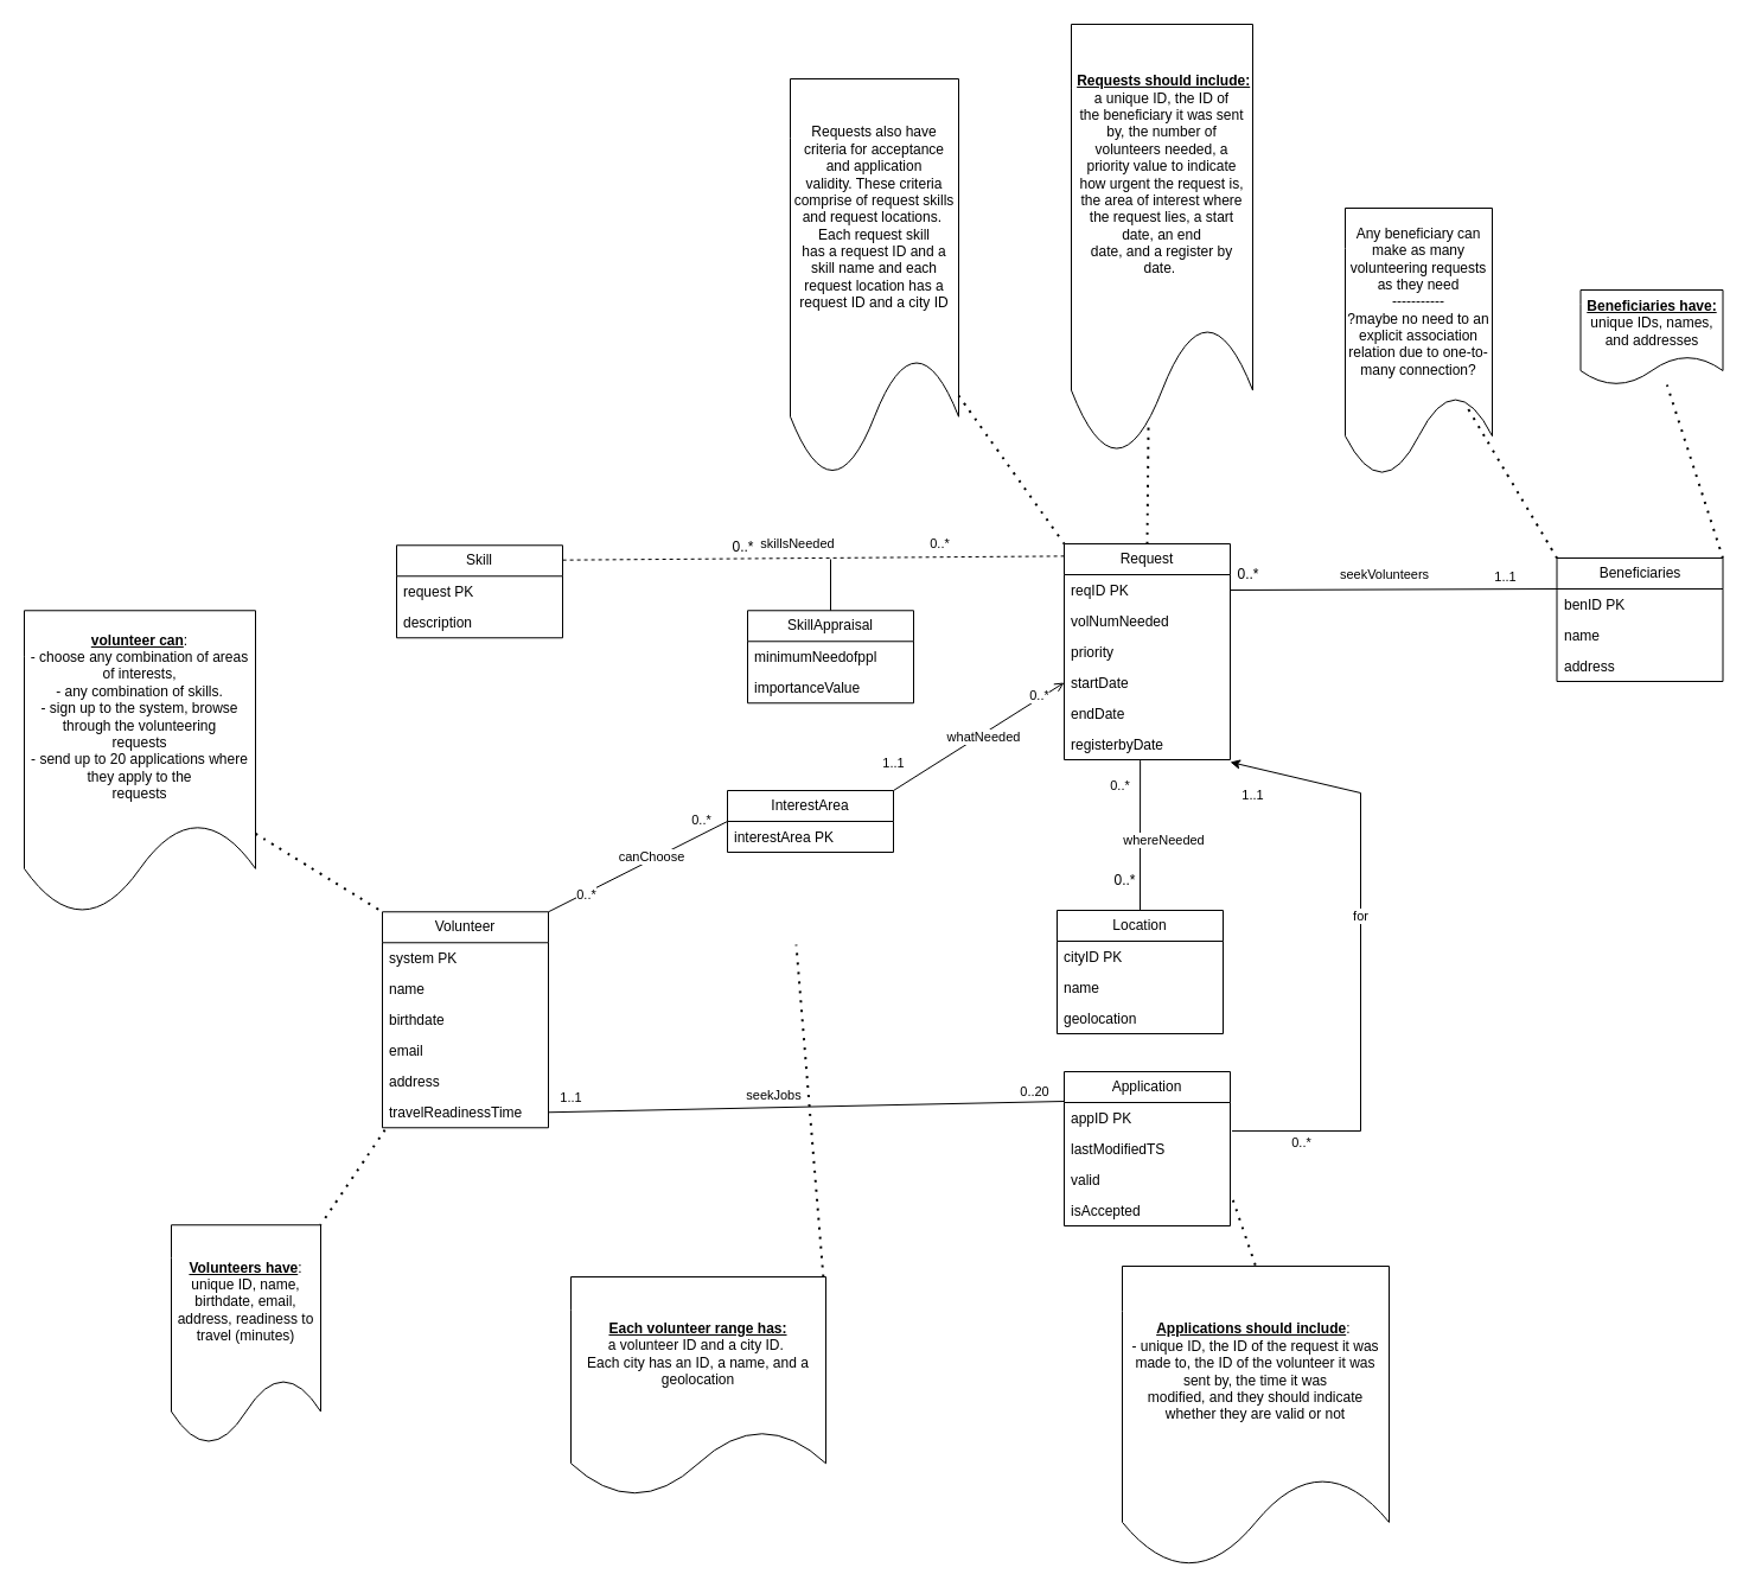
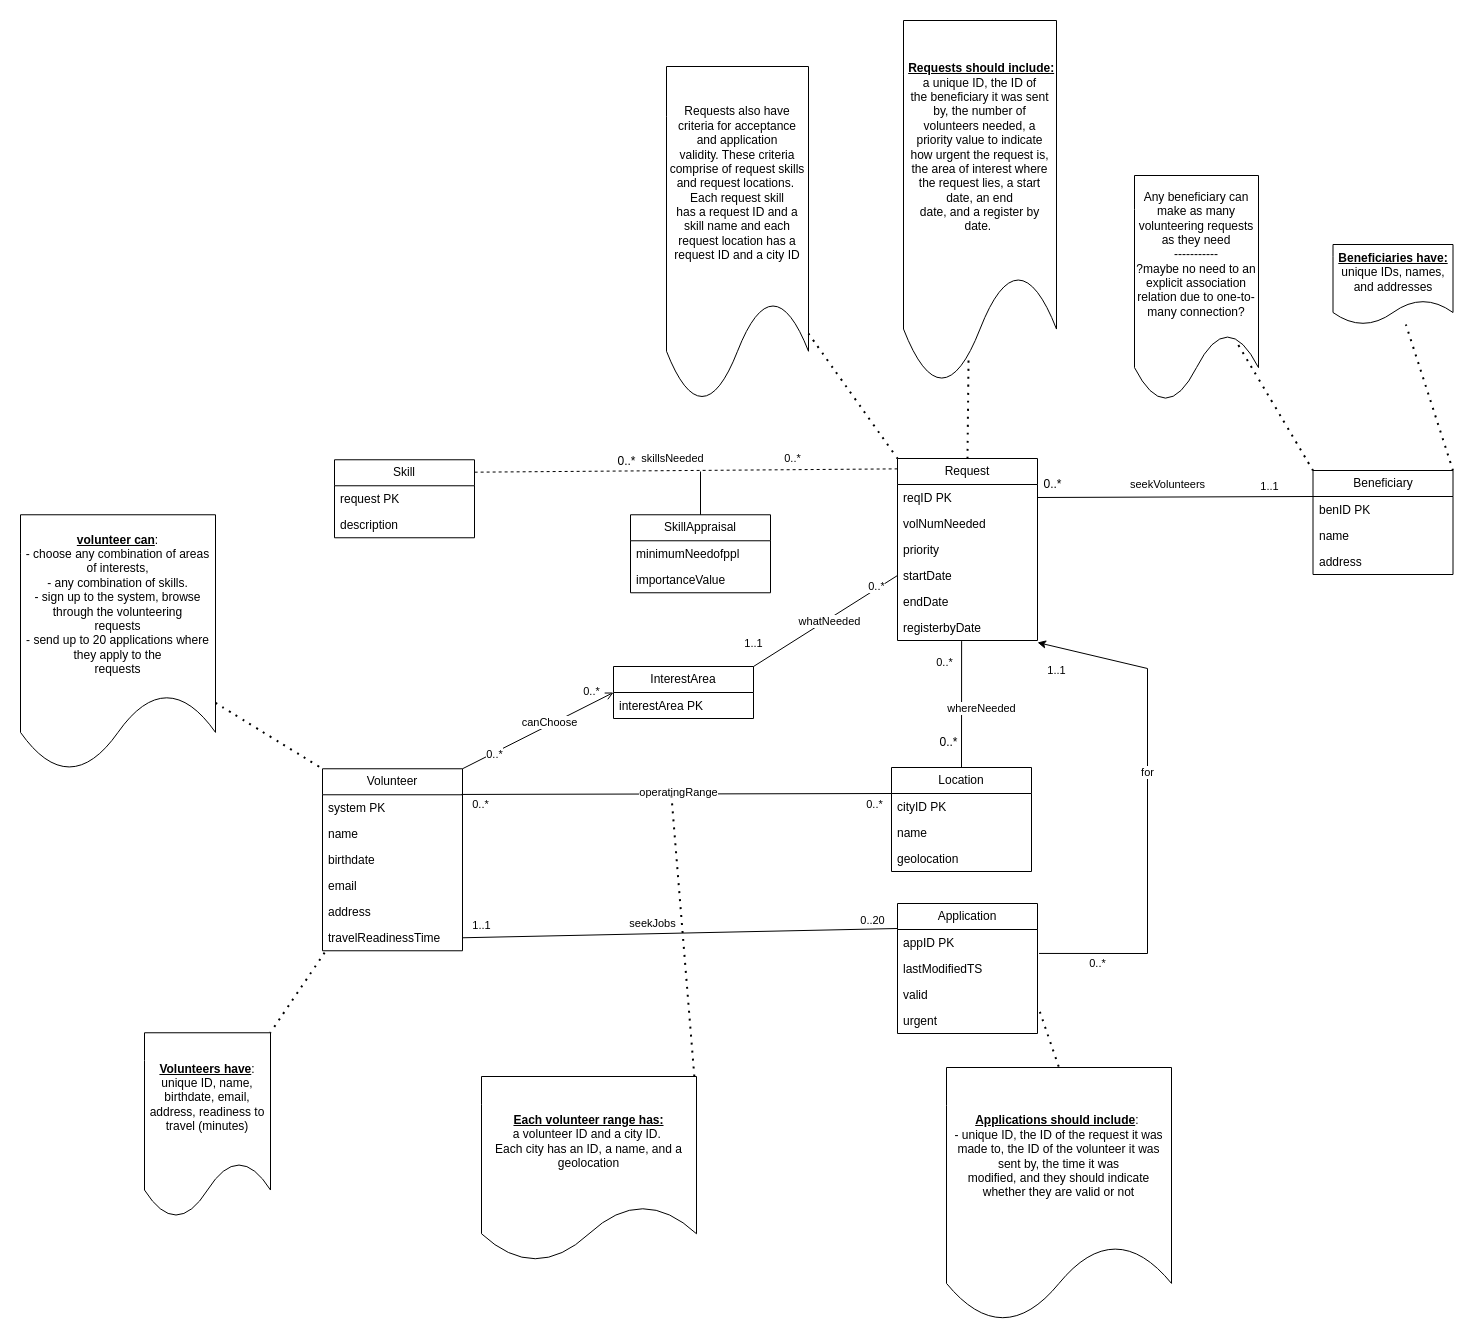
- <mxCell id="2" value="Beneficiaries" style="swimlane;fontStyle=0;childLayout=stackLayout;horizontal=1;startSize=26;fillColor=none;horizontalStack=0;resizeParent=1;resizeParentMax=0;resizeLast=0;collapsible=1;marginBottom=0;whiteSpace=wrap;html=1;" parent="1" vertex="1"><mxGeometry x="1312.5" y="470" width="140" height="104" as="geometry" /></mxCell>
+ <mxCell id="2" value="Beneficiary" style="swimlane;fontStyle=0;childLayout=stackLayout;horizontal=1;startSize=26;fillColor=none;horizontalStack=0;resizeParent=1;resizeParentMax=0;resizeLast=0;collapsible=1;marginBottom=0;whiteSpace=wrap;html=1;" parent="1" vertex="1"><mxGeometry x="1312.5" y="470" width="140" height="104" as="geometry" /></mxCell>
- <mxCell id="75" value="" style="endArrow=open;html=1;rounded=0;entryX=0;entryY=0.5;entryDx=0;entryDy=0;exitX=1;exitY=0;exitDx=0;exitDy=0;" parent="1" source="57" target="42" edge="1"><mxGeometry width="50" height="50" relative="1" as="geometry"><mxPoint x="744" y="606" as="sourcePoint" /><mxPoint x="794" y="556" as="targetPoint" /></mxGeometry></mxCell>
+ <mxCell id="75" value="" style="endArrow=none;html=1;rounded=0;entryX=0;entryY=0.5;entryDx=0;entryDy=0;exitX=1;exitY=0;exitDx=0;exitDy=0;" parent="1" source="57" target="42" edge="1"><mxGeometry width="50" height="50" relative="1" as="geometry"><mxPoint x="744" y="606" as="sourcePoint" /><mxPoint x="794" y="556" as="targetPoint" /></mxGeometry></mxCell>
- <mxCell id="71" value="" style="endArrow=none;html=1;rounded=0;entryX=0;entryY=0.5;entryDx=0;entryDy=0;exitX=1;exitY=0;exitDx=0;exitDy=0;" parent="1" source="45" target="57" edge="1"><mxGeometry width="50" height="50" relative="1" as="geometry"><mxPoint x="547" y="792.28" as="sourcePoint" /><mxPoint x="578" y="717.29" as="targetPoint" /></mxGeometry></mxCell>
+ <mxCell id="71" value="" style="endArrow=open;html=1;rounded=0;entryX=0;entryY=0.5;entryDx=0;entryDy=0;exitX=1;exitY=0;exitDx=0;exitDy=0;" parent="1" source="45" target="57" edge="1"><mxGeometry width="50" height="50" relative="1" as="geometry"><mxPoint x="547" y="792.28" as="sourcePoint" /><mxPoint x="578" y="717.29" as="targetPoint" /></mxGeometry></mxCell>
+ <mxCell id="83" value="" style="endArrow=none;html=1;rounded=0;entryX=0;entryY=0.25;entryDx=0;entryDy=0;exitX=0.993;exitY=0.141;exitDx=0;exitDy=0;exitPerimeter=0;" parent="1" source="45" target="25" edge="1"><mxGeometry width="50" height="50" relative="1" as="geometry"><mxPoint x="472" y="778" as="sourcePoint" /><mxPoint x="623" y="702" as="targetPoint" /></mxGeometry></mxCell>
+ <mxCell id="84" value="operatingRange" style="edgeLabel;html=1;align=center;verticalAlign=middle;resizable=0;points=[];" parent="83" vertex="1" connectable="0"><mxGeometry x="0.323" y="1" relative="1" as="geometry"><mxPoint x="-68" y="-1" as="offset" /></mxGeometry></mxCell>
+ <mxCell id="85" value="0..*" style="edgeLabel;html=1;align=center;verticalAlign=middle;resizable=0;points=[];" parent="83" vertex="1" connectable="0"><mxGeometry x="0.012" y="1" relative="1" as="geometry"><mxPoint x="194" y="11" as="offset" /></mxGeometry></mxCell>
+ <mxCell id="86" value="0..*" style="edgeLabel;html=1;align=center;verticalAlign=middle;resizable=0;points=[];" parent="83" vertex="1" connectable="0"><mxGeometry x="-0.282" y="1" relative="1" as="geometry"><mxPoint x="-136" y="11" as="offset" /></mxGeometry></mxCell>
- <mxCell id="66" value="isAccepted" style="text;strokeColor=none;fillColor=none;align=left;verticalAlign=top;spacingLeft=4;spacingRight=4;overflow=hidden;rotatable=0;points=[[0,0.5],[1,0.5]];portConstraint=eastwest;whiteSpace=wrap;html=1;" vertex="1" parent="62"><mxGeometry y="104" width="140" height="26" as="geometry" /></mxCell>
+ <mxCell id="66" value="urgent" style="text;strokeColor=none;fillColor=none;align=left;verticalAlign=top;spacingLeft=4;spacingRight=4;overflow=hidden;rotatable=0;points=[[0,0.5],[1,0.5]];portConstraint=eastwest;whiteSpace=wrap;html=1;" vertex="1" parent="62"><mxGeometry y="104" width="140" height="26" as="geometry" /></mxCell>
